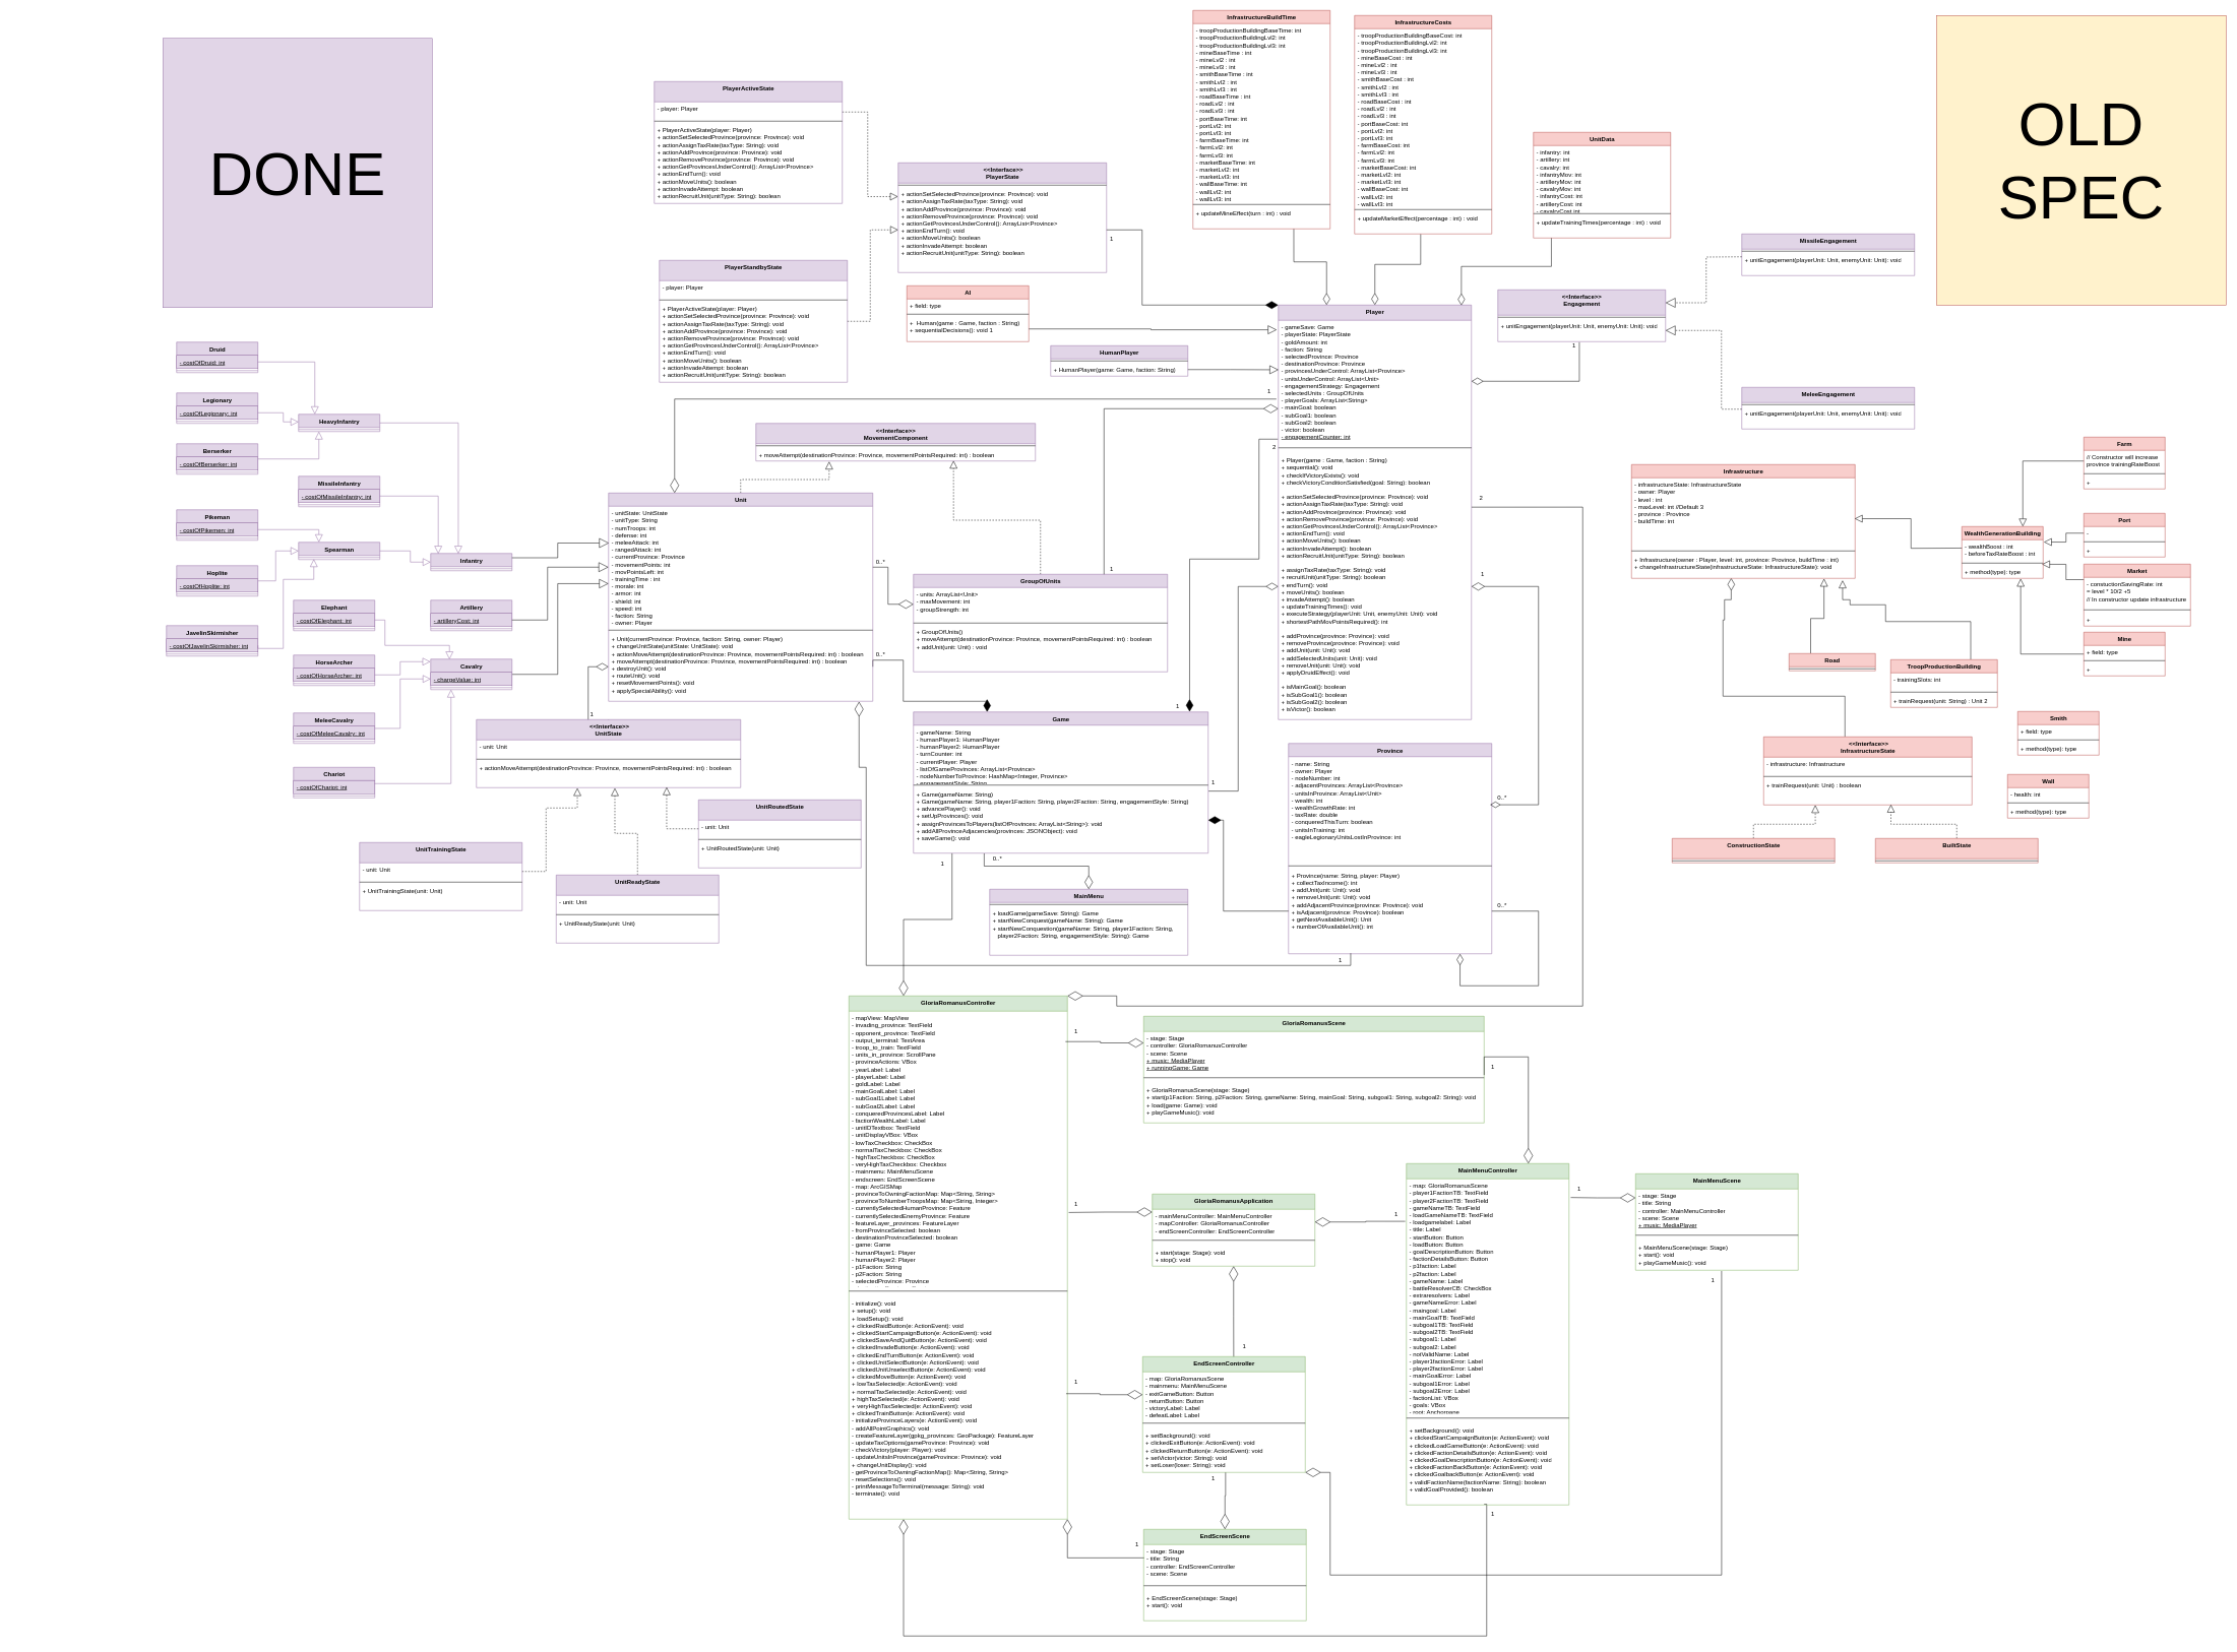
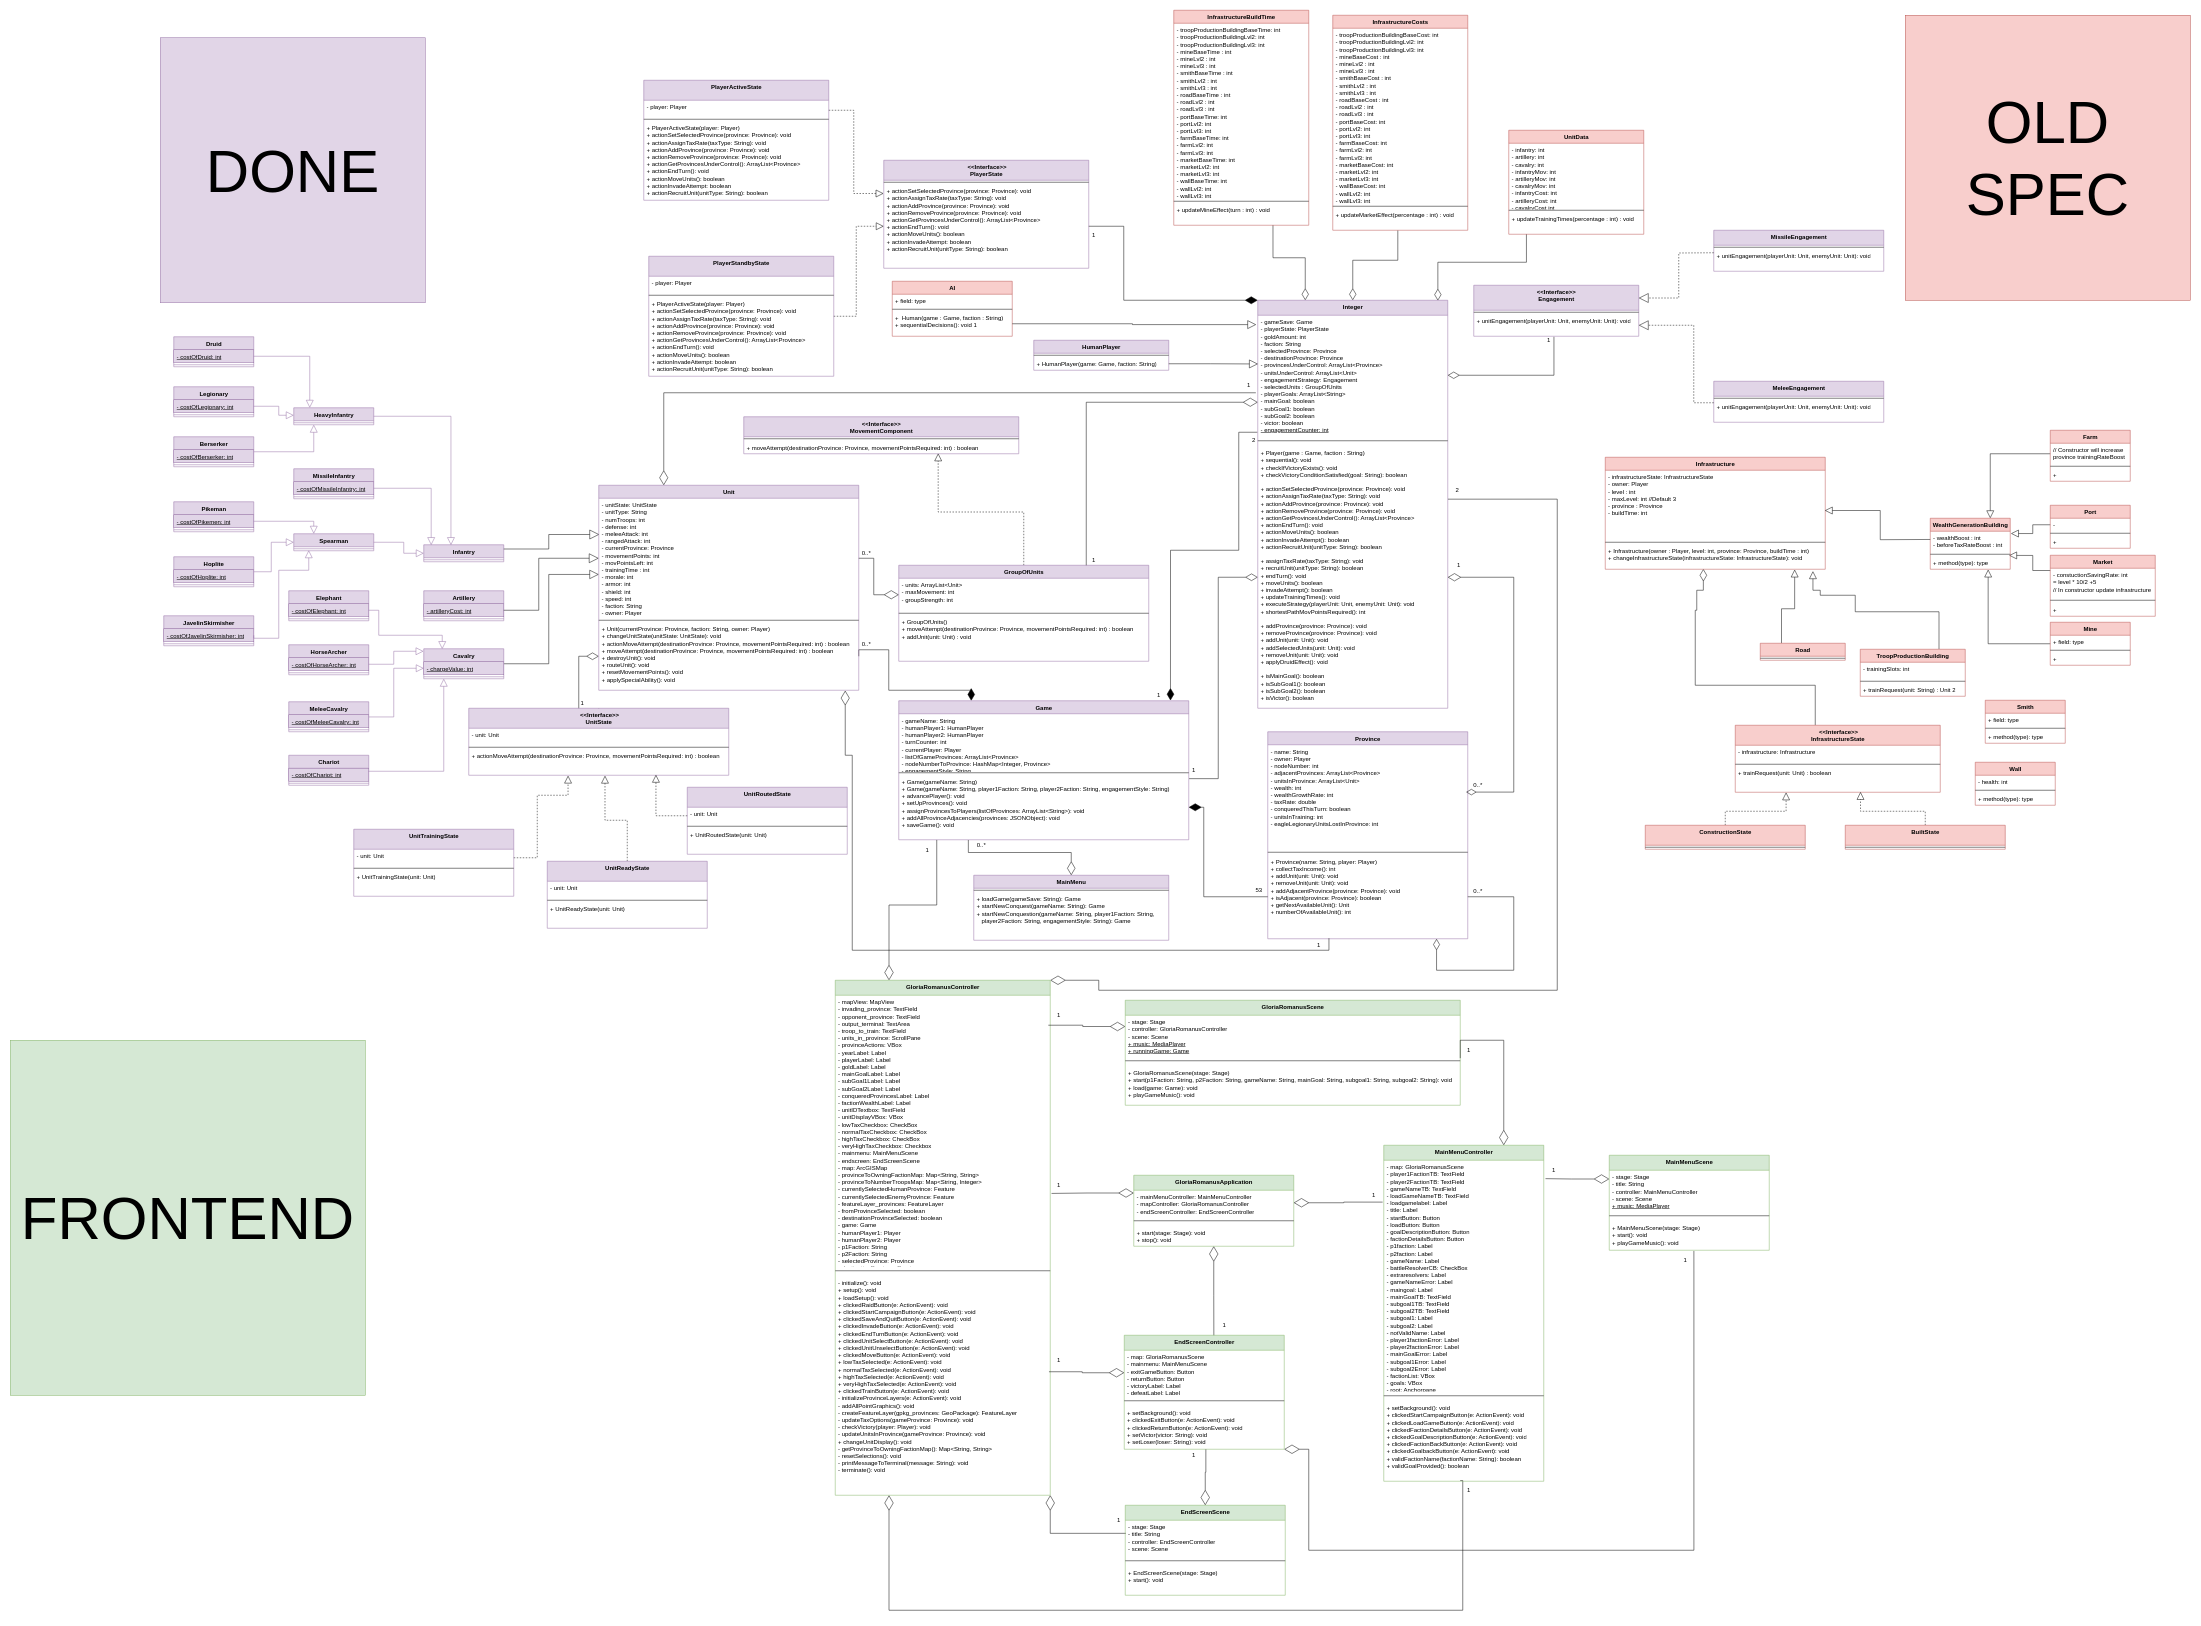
- <mxCell id="210" value="&lt;font style=&quot;font-size: 120px&quot;&gt;OLD SPEC&lt;/font&gt;" style="whiteSpace=wrap;html=1;aspect=fixed;fillColor=#fff2cc;strokeColor=#b85450;" parent="1" vertex="1"><mxGeometry x="3810" y="30" width="570" height="570" as="geometry" /></mxCell>
+ <mxCell id="210" value="&lt;font style=&quot;font-size: 120px&quot;&gt;OLD SPEC&lt;/font&gt;" style="whiteSpace=wrap;html=1;aspect=fixed;fillColor=#f8cecc;strokeColor=#b85450;" parent="1" vertex="1"><mxGeometry x="3810" y="30" width="570" height="570" as="geometry" /></mxCell>
- <mxCell id="125" value="Player" style="swimlane;fontStyle=1;align=center;verticalAlign=top;childLayout=stackLayout;horizontal=1;startSize=30;horizontalStack=0;resizeParent=1;resizeParentMax=0;resizeLast=0;collapsible=1;marginBottom=0;html=1;fillColor=#e1d5e7;strokeColor=#9673a6;" parent="1" vertex="1"><mxGeometry x="2515" y="600" width="380" height="816" as="geometry" /></mxCell>
+ <mxCell id="125" value="Integer" style="swimlane;fontStyle=1;align=center;verticalAlign=top;childLayout=stackLayout;horizontal=1;startSize=30;horizontalStack=0;resizeParent=1;resizeParentMax=0;resizeLast=0;collapsible=1;marginBottom=0;html=1;fillColor=#e1d5e7;strokeColor=#9673a6;" parent="1" vertex="1"><mxGeometry x="2515" y="600" width="380" height="816" as="geometry" /></mxCell>
- <mxCell id="3" value="" style="edgeStyle=orthogonalEdgeStyle;rounded=0;orthogonalLoop=1;jettySize=auto;exitX=0.5;exitY=0;exitDx=0;exitDy=0;entryX=0.262;entryY=1.034;entryDx=0;entryDy=0;entryPerimeter=0;dashed=1;endArrow=block;endFill=0;endSize=13;html=1;" parent="1" source="88" target="72" edge="1"><mxGeometry relative="1" as="geometry" /></mxCell>
+ <mxCell id="241" value="53" style="text;html=1;align=center;verticalAlign=middle;resizable=0;points=[];autosize=1;" parent="1" vertex="1"><mxGeometry x="2502" y="1770" width="30" height="20" as="geometry" /></mxCell>
+ <mxCell id="252" value="&lt;font style=&quot;font-size: 120px&quot;&gt;FRONTEND&lt;br&gt;&lt;/font&gt;" style="whiteSpace=wrap;html=1;aspect=fixed;fillColor=#d5e8d4;strokeColor=#82b366;" parent="1" vertex="1"><mxGeometry x="20" y="2080" width="710" height="710" as="geometry" /></mxCell>
